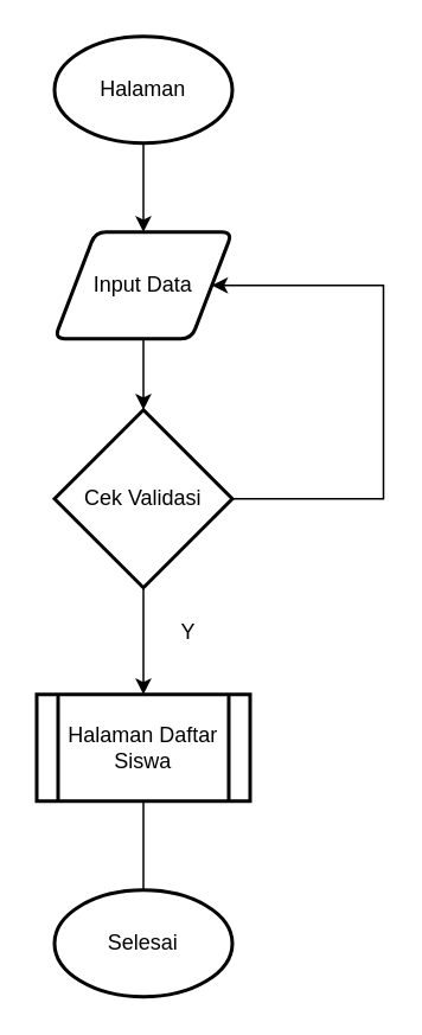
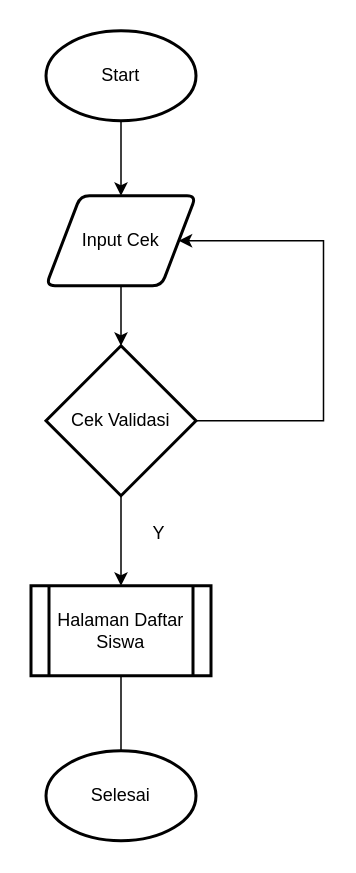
- <mxCell id="3" value="Halaman" style="strokeWidth=2;html=1;shape=mxgraph.flowchart.start_1;whiteSpace=wrap;" vertex="1" parent="1"><mxGeometry x="30" y="20" width="100" height="60" as="geometry" /></mxCell>
+ <mxCell id="3" value="Start" style="strokeWidth=2;html=1;shape=mxgraph.flowchart.start_1;whiteSpace=wrap;" vertex="1" parent="1"><mxGeometry x="30" y="20" width="100" height="60" as="geometry" /></mxCell>
- <mxCell id="4" value="Input Data" style="shape=parallelogram;html=1;strokeWidth=2;perimeter=parallelogramPerimeter;whiteSpace=wrap;rounded=1;arcSize=12;size=0.23;" vertex="1" parent="1"><mxGeometry x="30" y="130" width="100" height="60" as="geometry" /></mxCell>
+ <mxCell id="4" value="Input Cek" style="shape=parallelogram;html=1;strokeWidth=2;perimeter=parallelogramPerimeter;whiteSpace=wrap;rounded=1;arcSize=12;size=0.23;" vertex="1" parent="1"><mxGeometry x="30" y="130" width="100" height="60" as="geometry" /></mxCell>
